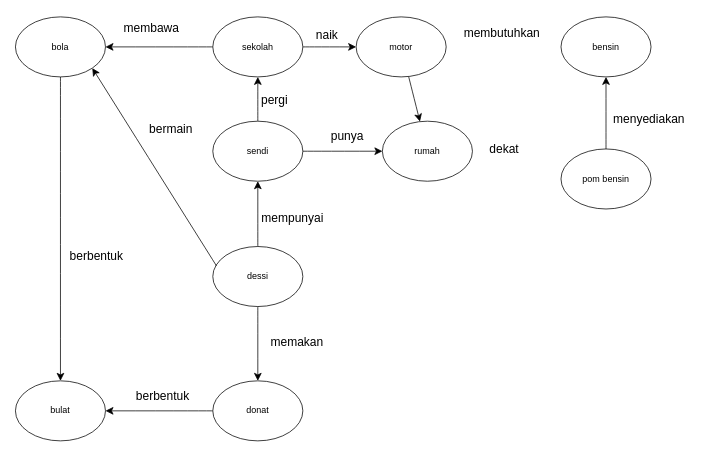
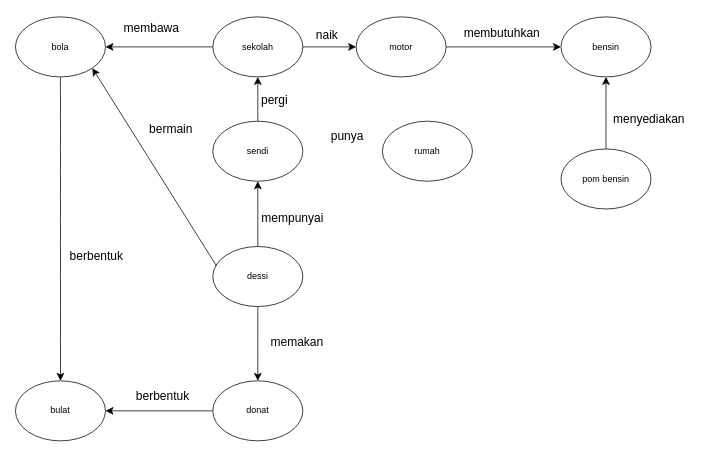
- <mxCell id="20" style="edgeStyle=none;curved=1;rounded=0;orthogonalLoop=1;jettySize=auto;html=1;fontSize=12;startSize=8;endSize=8;" edge="1" parent="1" source="21" target="33"><mxGeometry relative="1" as="geometry" /></mxCell>
+ <mxCell id="20" style="edgeStyle=none;curved=1;rounded=0;orthogonalLoop=1;jettySize=auto;html=1;fontSize=12;startSize=8;endSize=8;" edge="1" parent="1" source="21" target="28"><mxGeometry relative="1" as="geometry" /></mxCell>
- <mxCell id="35" value="dekat" style="text;html=1;align=center;verticalAlign=middle;resizable=0;points=[];autosize=1;strokeColor=none;fillColor=none;fontSize=16;" vertex="1" parent="1"><mxGeometry x="642.5" y="182.5" width="57" height="31" as="geometry" /></mxCell>
- <mxCell id="7" style="edgeStyle=none;curved=1;rounded=0;orthogonalLoop=1;jettySize=auto;html=1;entryX=0;entryY=0.5;entryDx=0;entryDy=0;fontSize=12;startSize=8;endSize=8;" edge="1" parent="1" source="8" target="33"><mxGeometry relative="1" as="geometry" /></mxCell>
